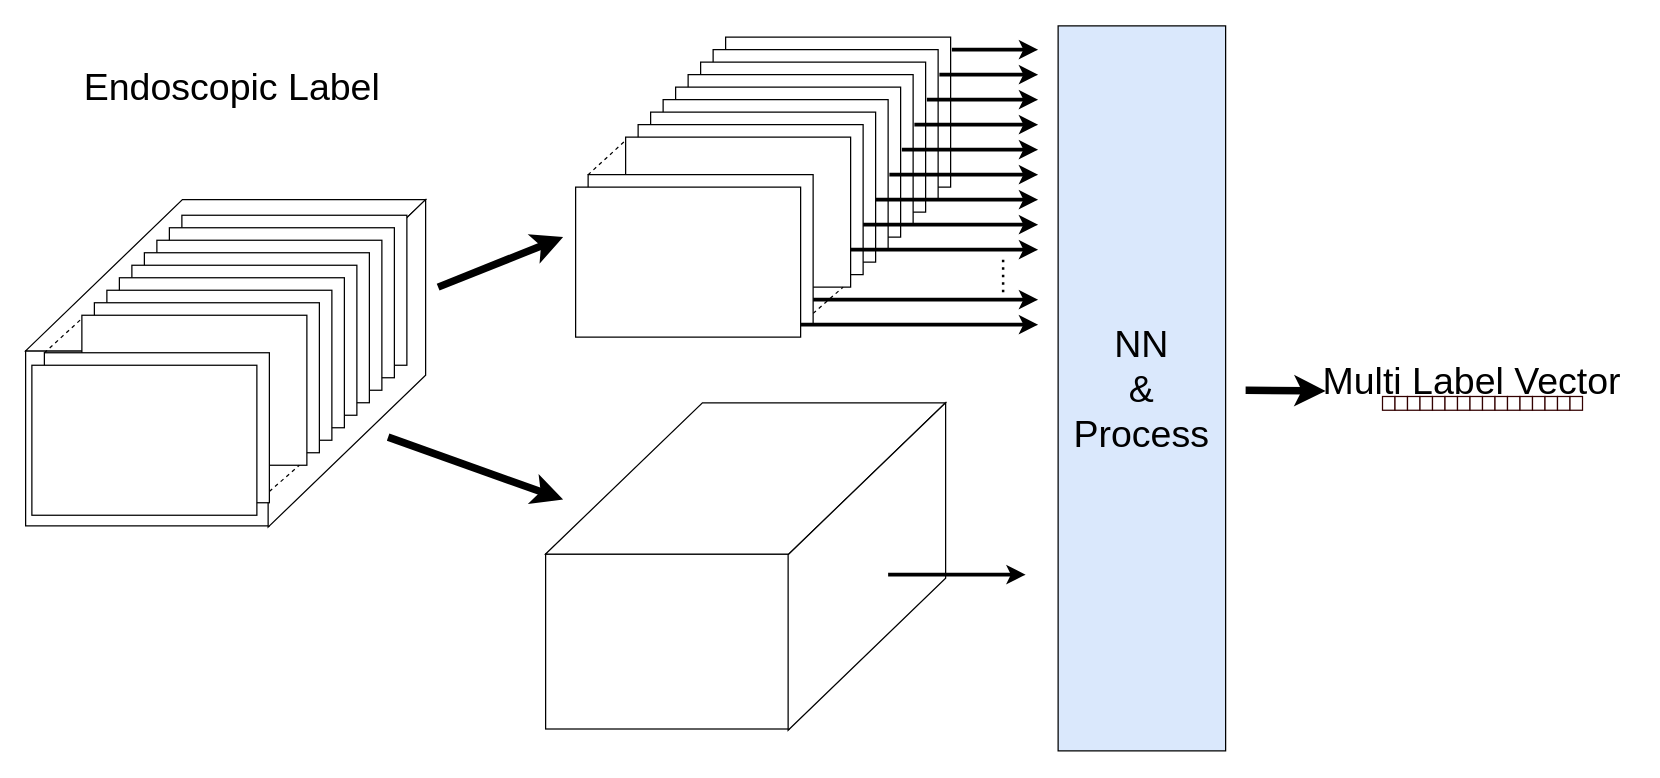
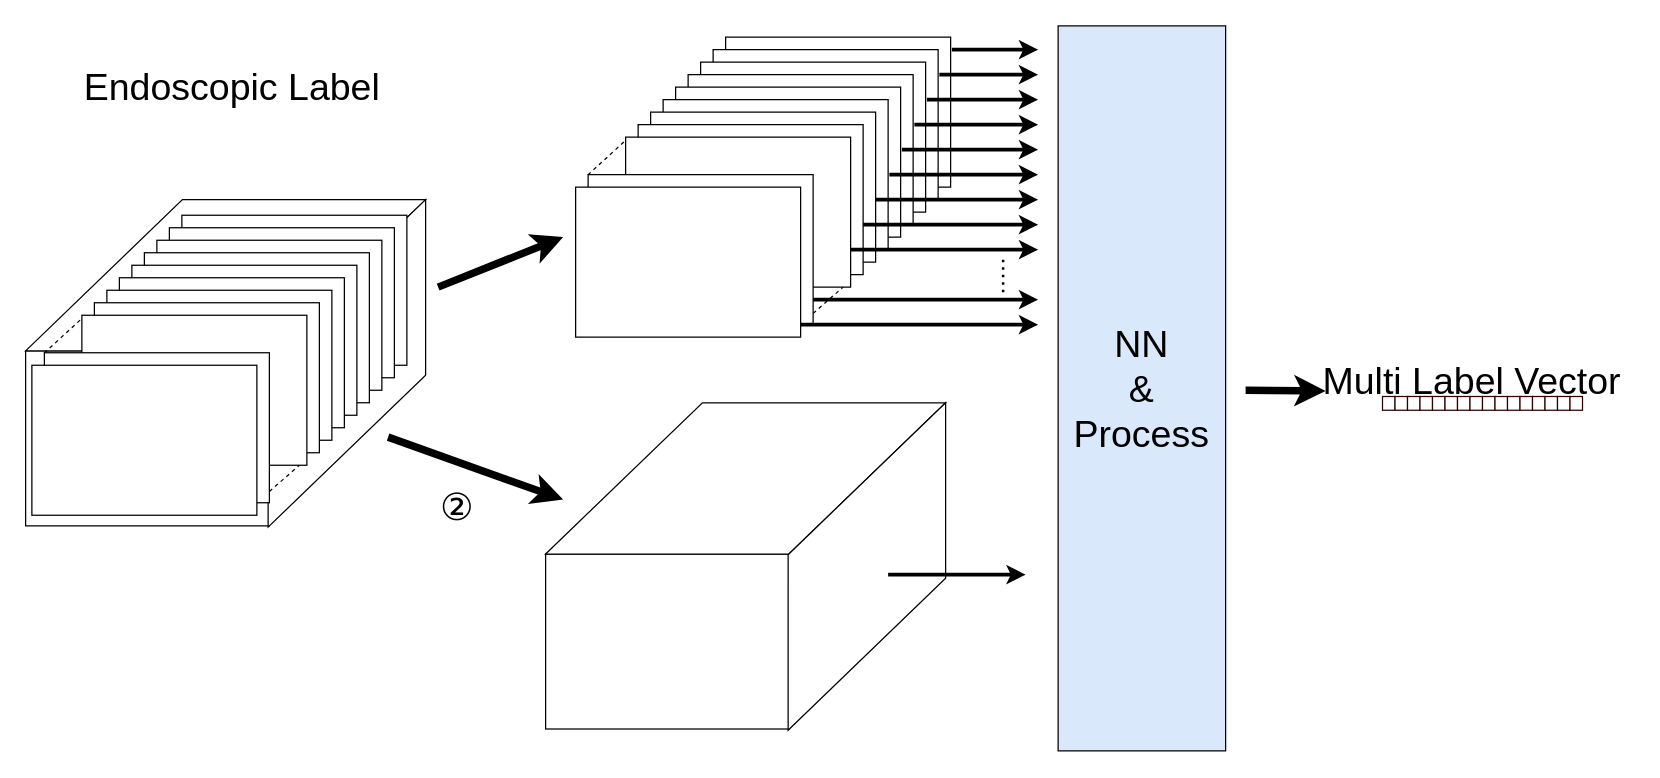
+ <mxCell id="70" value="&lt;font style=&quot;font-size: 30px&quot;&gt;②&lt;/font&gt;" style="text;html=1;align=center;verticalAlign=middle;resizable=0;points=[];autosize=1;" vertex="1" parent="1"><mxGeometry x="345" y="389.5" width="40" height="30" as="geometry" /></mxCell>
